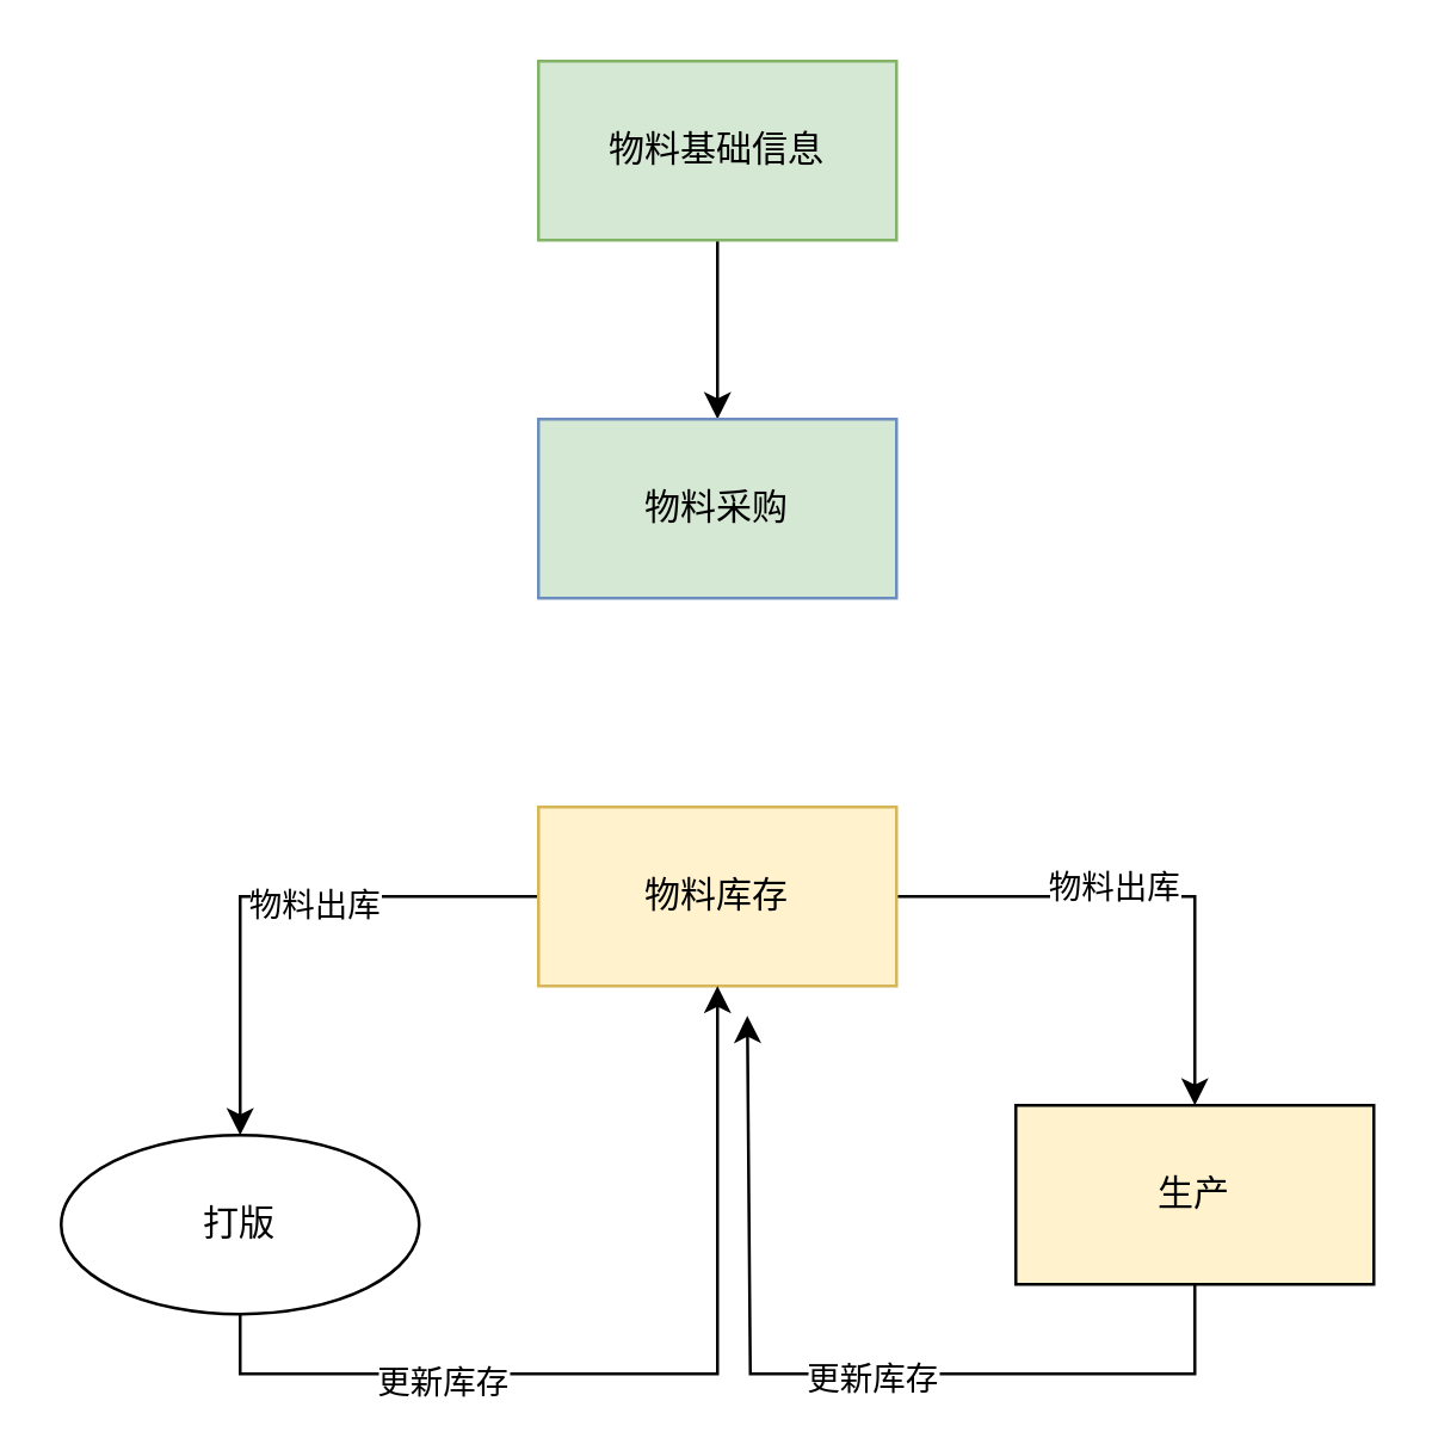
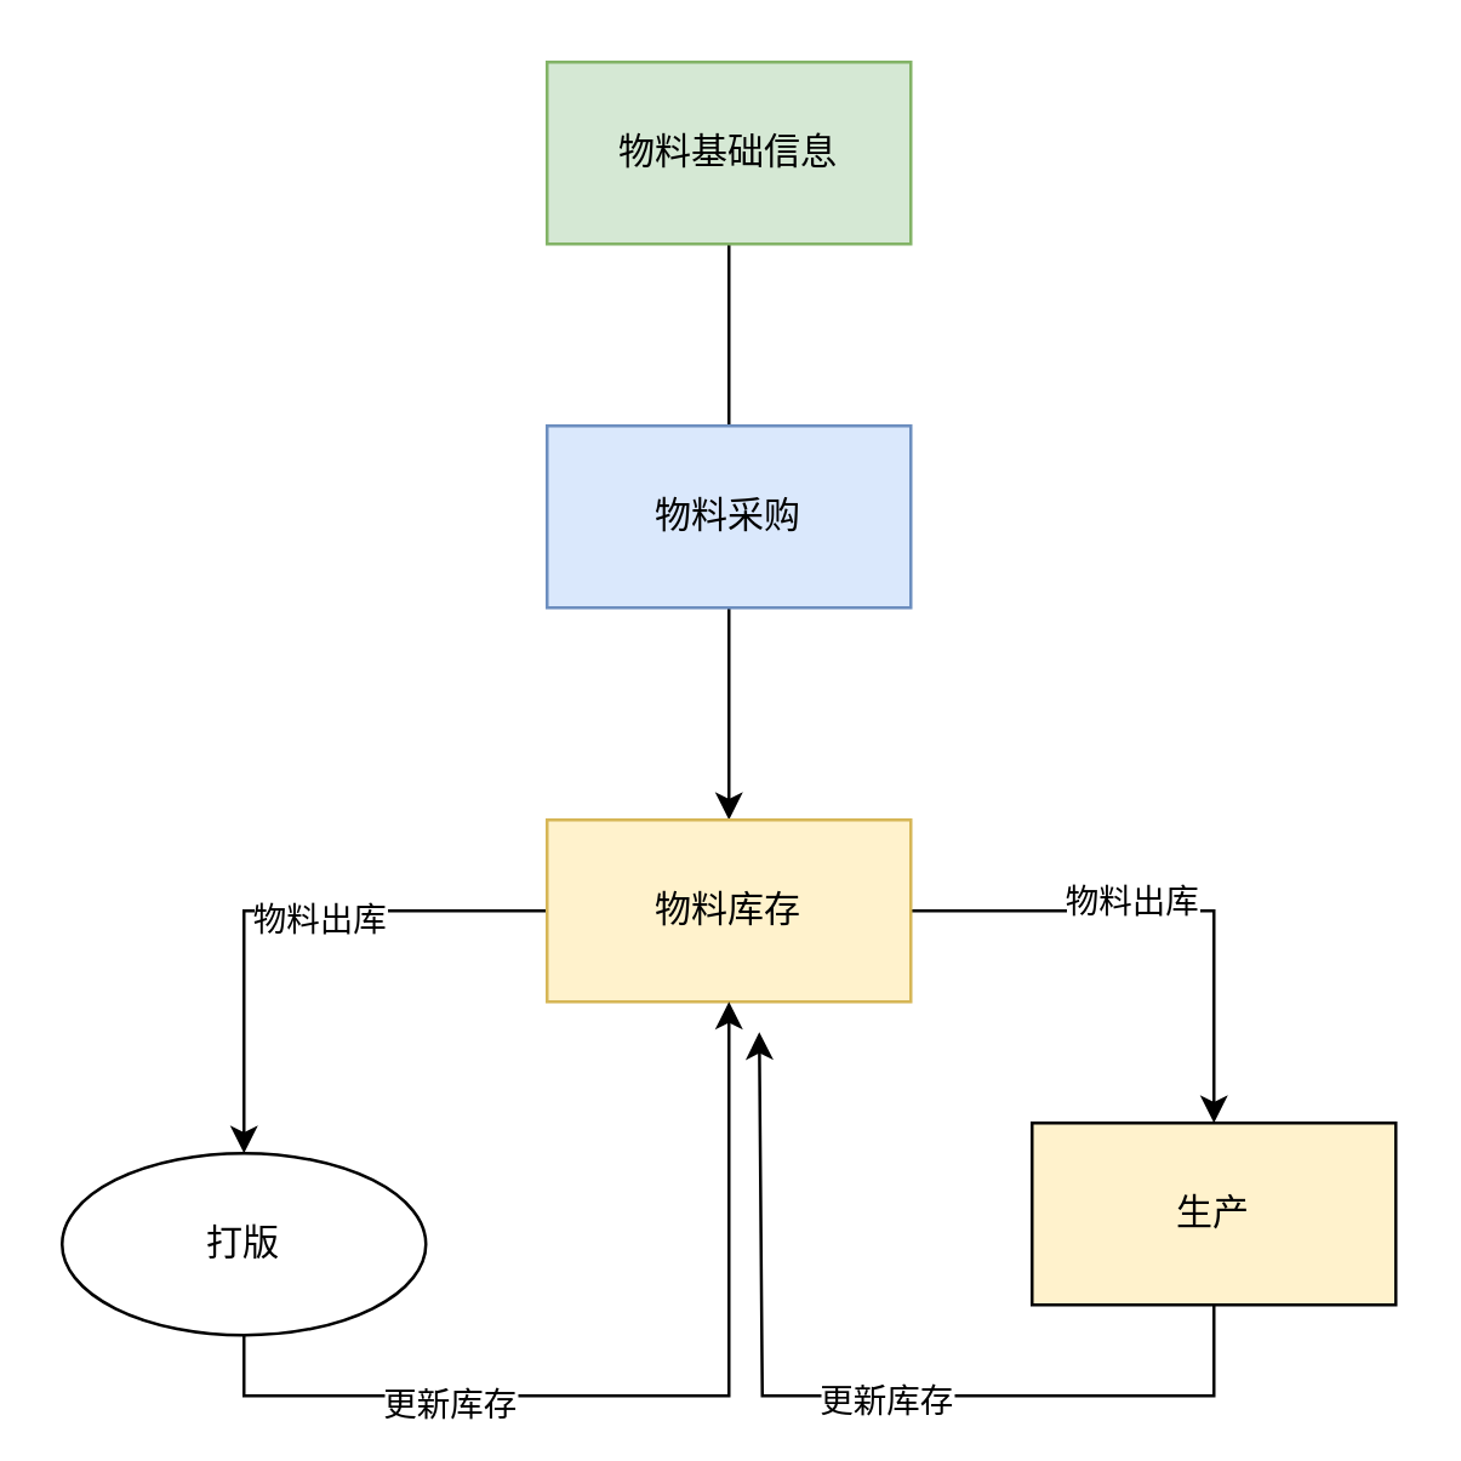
- <mxCell id="2" style="edgeStyle=orthogonalEdgeStyle;rounded=0;orthogonalLoop=1;jettySize=auto;html=1;exitX=0.5;exitY=1;exitDx=0;exitDy=0;" edge="1" parent="1" source="3" target="5"><mxGeometry relative="1" as="geometry" /></mxCell>
+ <mxCell id="2" style="edgeStyle=orthogonalEdgeStyle;rounded=0;orthogonalLoop=1;jettySize=auto;html=1;exitX=0.5;exitY=1;exitDx=0;exitDy=0;endArrow=none;" edge="1" parent="1" source="3" target="5"><mxGeometry relative="1" as="geometry" /></mxCell>
- <mxCell id="5" value="物料采购" style="rounded=0;whiteSpace=wrap;html=1;fillColor=#d5e8d4;strokeColor=#6c8ebf;" vertex="1" parent="1"><mxGeometry x="180" y="140" width="120" height="60" as="geometry" /></mxCell>
+ <mxCell id="5" value="物料采购" style="rounded=0;whiteSpace=wrap;html=1;fillColor=#dae8fc;strokeColor=#6c8ebf;" vertex="1" parent="1"><mxGeometry x="180" y="140" width="120" height="60" as="geometry" /></mxCell>
+ <mxCell id="4" style="edgeStyle=orthogonalEdgeStyle;rounded=0;orthogonalLoop=1;jettySize=auto;html=1;exitX=0.5;exitY=1;exitDx=0;exitDy=0;entryX=0.5;entryY=0;entryDx=0;entryDy=0;" edge="1" parent="1" source="5" target="10"><mxGeometry relative="1" as="geometry" /></mxCell>
